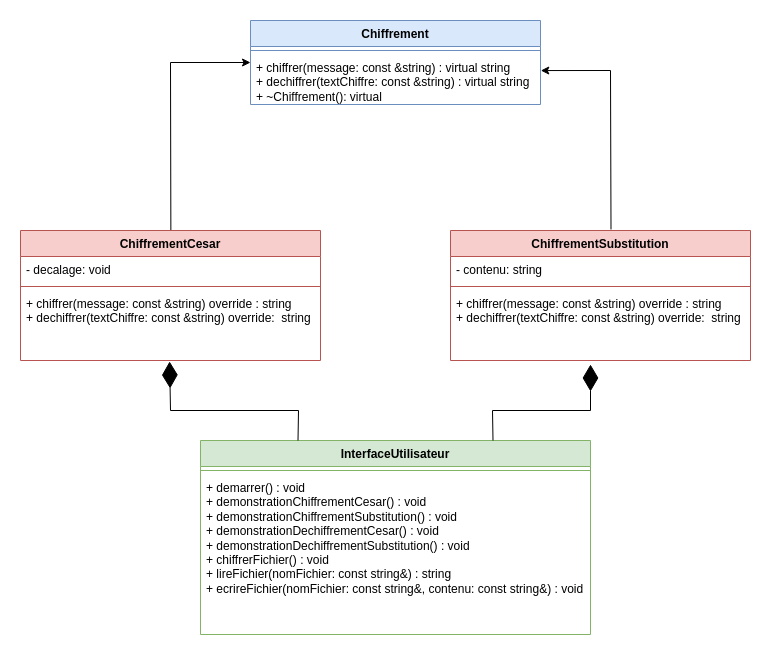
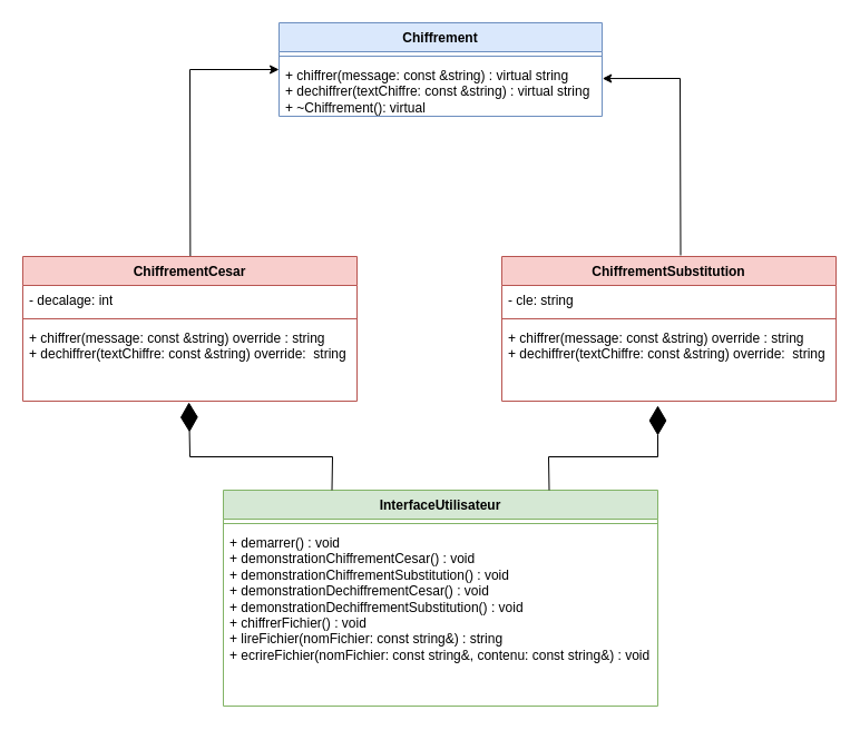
- <mxCell id="7" value="- decalage: void" style="text;strokeColor=none;fillColor=none;align=left;verticalAlign=top;spacingLeft=4;spacingRight=4;overflow=hidden;rotatable=0;points=[[0,0.5],[1,0.5]];portConstraint=eastwest;whiteSpace=wrap;html=1;" vertex="1" parent="6"><mxGeometry y="26" width="300" height="26" as="geometry" /></mxCell>
+ <mxCell id="7" value="- decalage: int" style="text;strokeColor=none;fillColor=none;align=left;verticalAlign=top;spacingLeft=4;spacingRight=4;overflow=hidden;rotatable=0;points=[[0,0.5],[1,0.5]];portConstraint=eastwest;whiteSpace=wrap;html=1;" vertex="1" parent="6"><mxGeometry y="26" width="300" height="26" as="geometry" /></mxCell>
- <mxCell id="12" value="- contenu: string" style="text;strokeColor=none;fillColor=none;align=left;verticalAlign=top;spacingLeft=4;spacingRight=4;overflow=hidden;rotatable=0;points=[[0,0.5],[1,0.5]];portConstraint=eastwest;whiteSpace=wrap;html=1;" vertex="1" parent="11"><mxGeometry y="26" width="300" height="26" as="geometry" /></mxCell>
+ <mxCell id="12" value="- cle: string" style="text;strokeColor=none;fillColor=none;align=left;verticalAlign=top;spacingLeft=4;spacingRight=4;overflow=hidden;rotatable=0;points=[[0,0.5],[1,0.5]];portConstraint=eastwest;whiteSpace=wrap;html=1;" vertex="1" parent="11"><mxGeometry y="26" width="300" height="26" as="geometry" /></mxCell>
